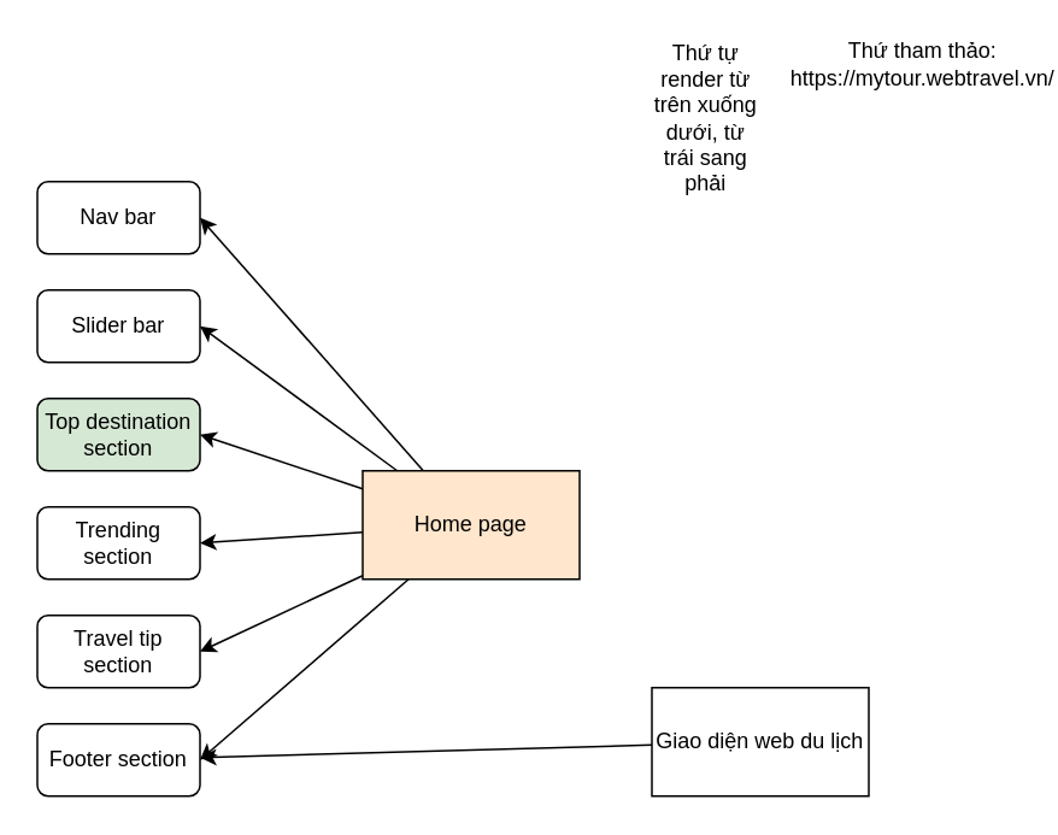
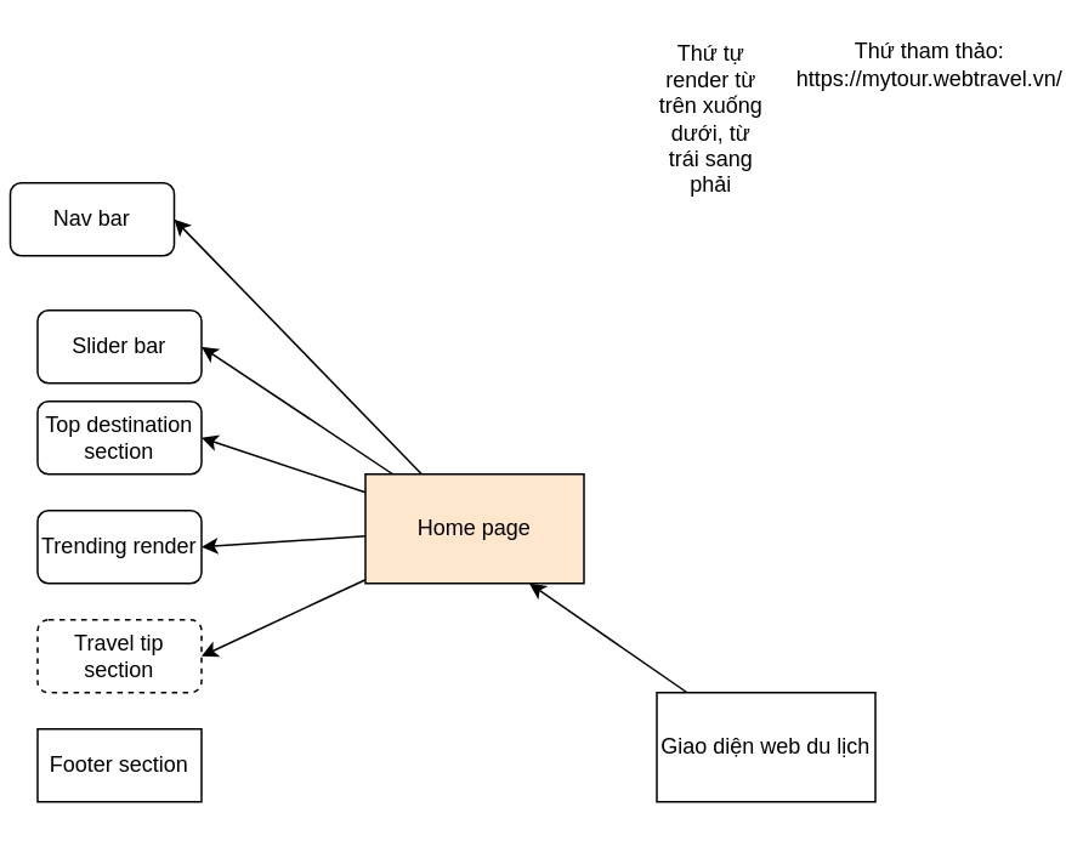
- <mxCell id="11" value="Nav bar" style="rounded=1;whiteSpace=wrap;html=1;" vertex="1" parent="1"><mxGeometry x="20" y="100" width="90" height="40" as="geometry" /></mxCell>
+ <mxCell id="11" value="Nav bar" style="rounded=1;whiteSpace=wrap;html=1;" vertex="1" parent="1"><mxGeometry x="5" y="100" width="90" height="40" as="geometry" /></mxCell>
- <mxCell id="12" value="Slider bar" style="rounded=1;whiteSpace=wrap;html=1;" vertex="1" parent="1"><mxGeometry x="20" y="160" width="90" height="40" as="geometry" /></mxCell>
+ <mxCell id="12" value="Slider bar" style="rounded=1;whiteSpace=wrap;html=1;" vertex="1" parent="1"><mxGeometry x="20" y="170" width="90" height="40" as="geometry" /></mxCell>
- <mxCell id="13" value="Top destination section" style="rounded=1;whiteSpace=wrap;html=1;fillColor=#d5e8d4;" vertex="1" parent="1"><mxGeometry x="20" y="220" width="90" height="40" as="geometry" /></mxCell>
+ <mxCell id="13" value="Top destination section" style="rounded=1;whiteSpace=wrap;html=1;" vertex="1" parent="1"><mxGeometry x="20" y="220" width="90" height="40" as="geometry" /></mxCell>
- <mxCell id="14" value="Trending section" style="rounded=1;whiteSpace=wrap;html=1;" vertex="1" parent="1"><mxGeometry x="20" y="280" width="90" height="40" as="geometry" /></mxCell>
+ <mxCell id="14" value="Trending render" style="rounded=1;whiteSpace=wrap;html=1;" vertex="1" parent="1"><mxGeometry x="20" y="280" width="90" height="40" as="geometry" /></mxCell>
- <mxCell id="15" value="Travel tip section" style="rounded=1;whiteSpace=wrap;html=1;" vertex="1" parent="1"><mxGeometry x="20" y="340" width="90" height="40" as="geometry" /></mxCell>
+ <mxCell id="15" value="Travel tip section" style="rounded=1;whiteSpace=wrap;html=1;dashed=1;" vertex="1" parent="1"><mxGeometry x="20" y="340" width="90" height="40" as="geometry" /></mxCell>
- <mxCell id="9" style="edgeStyle=none;html=1;entryX=1;entryY=0.5;entryDx=0;entryDy=0;" edge="1" parent="1" source="10" target="16"><mxGeometry relative="1" as="geometry" /></mxCell>
- <mxCell id="2" style="edgeStyle=none;html=1;" edge="1" parent="1" source="3" target="16"><mxGeometry relative="1" as="geometry" /></mxCell>
+ <mxCell id="2" style="edgeStyle=none;html=1;entryX=0.75;entryY=1;entryDx=0;entryDy=0;" edge="1" parent="1" source="3" target="10"><mxGeometry relative="1" as="geometry" /></mxCell>
- <mxCell id="16" value="Footer section" style="rounded=1;whiteSpace=wrap;html=1;" vertex="1" parent="1"><mxGeometry x="20" y="400" width="90" height="40" as="geometry" /></mxCell>
+ <mxCell id="16" value="Footer section" style="whiteSpace=wrap;html=1;rounded=0;" vertex="1" parent="1"><mxGeometry x="20" y="400" width="90" height="40" as="geometry" /></mxCell>
